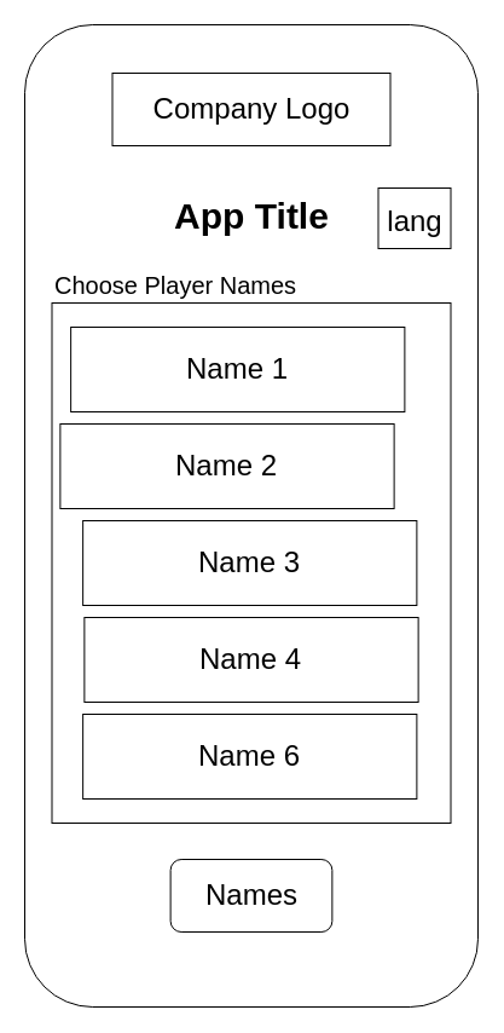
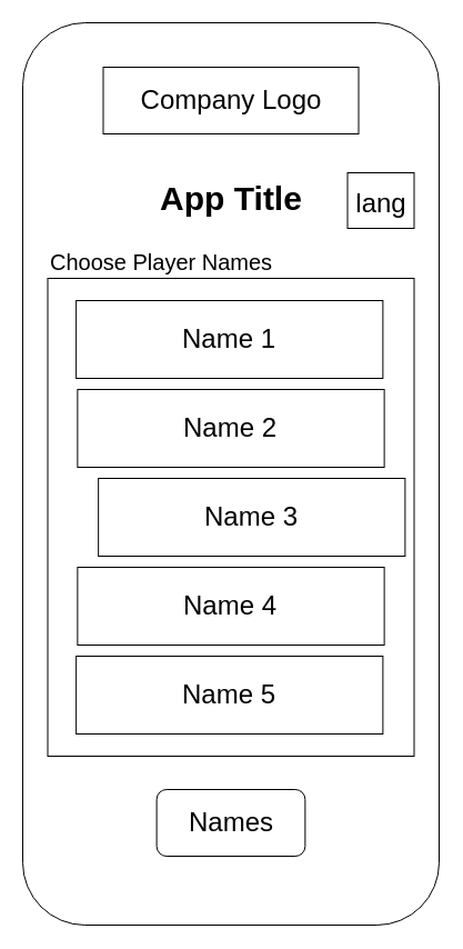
- <mxCell id="9" value="Name 1" style="rounded=0;whiteSpace=wrap;html=1;fontSize=24;" vertex="1" parent="7"><mxGeometry x="15.63" y="20" width="276.25" height="70" as="geometry" /></mxCell>
+ <mxCell id="9" value="Name 1" style="rounded=0;whiteSpace=wrap;html=1;fontSize=24;" vertex="1" parent="7"><mxGeometry x="25.63" y="20" width="276.25" height="70" as="geometry" /></mxCell>
- <mxCell id="10" value="Name 2" style="rounded=0;whiteSpace=wrap;html=1;fontSize=24;" vertex="1" parent="7"><mxGeometry x="6.87" y="100" width="276.25" height="70" as="geometry" /></mxCell>
+ <mxCell id="10" value="Name 2" style="rounded=0;whiteSpace=wrap;html=1;fontSize=24;" vertex="1" parent="7"><mxGeometry x="26.87" y="100" width="276.25" height="70" as="geometry" /></mxCell>
- <mxCell id="11" value="Name 3" style="rounded=0;whiteSpace=wrap;html=1;fontSize=24;" vertex="1" parent="7"><mxGeometry x="25.63" y="180" width="276.25" height="70" as="geometry" /></mxCell>
+ <mxCell id="11" value="Name 3" style="rounded=0;whiteSpace=wrap;html=1;fontSize=24;" vertex="1" parent="7"><mxGeometry x="45.63" y="180" width="276.25" height="70" as="geometry" /></mxCell>
- <mxCell id="13" value="Name 6" style="rounded=0;whiteSpace=wrap;html=1;fontSize=24;" vertex="1" parent="7"><mxGeometry x="25.63" y="340" width="276.25" height="70" as="geometry" /></mxCell>
+ <mxCell id="13" value="Name 5" style="rounded=0;whiteSpace=wrap;html=1;fontSize=24;" vertex="1" parent="7"><mxGeometry x="25.63" y="340" width="276.25" height="70" as="geometry" /></mxCell>
